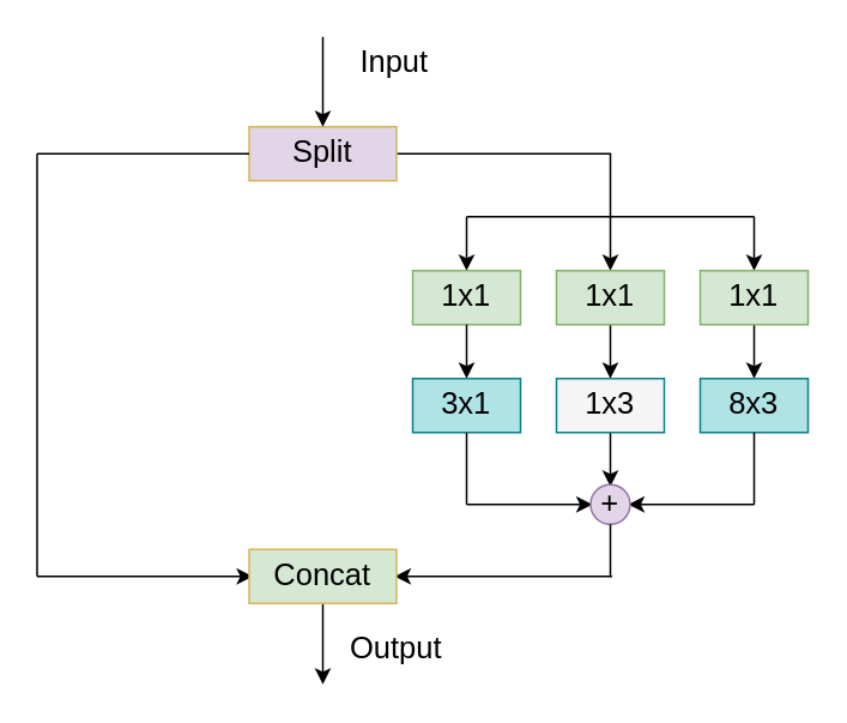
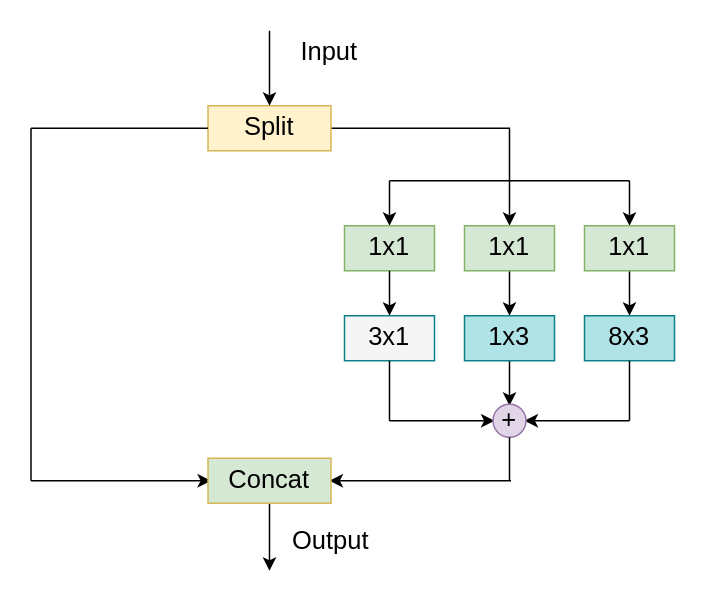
- <mxCell id="3" value="&lt;font style=&quot;font-size: 17px;&quot;&gt;Split&lt;/font&gt;" style="rounded=0;whiteSpace=wrap;html=1;fillColor=#e1d5e7;strokeColor=#d6b656;" vertex="1" parent="1"><mxGeometry x="138" y="70" width="82" height="30" as="geometry" /></mxCell>
+ <mxCell id="3" value="&lt;font style=&quot;font-size: 17px;&quot;&gt;Split&lt;/font&gt;" style="rounded=0;whiteSpace=wrap;html=1;fillColor=#fff2cc;strokeColor=#d6b656;" vertex="1" parent="1"><mxGeometry x="138" y="70" width="82" height="30" as="geometry" /></mxCell>
- <mxCell id="14" value="&lt;div style=&quot;text-align: left;&quot;&gt;3x1&lt;/div&gt;" style="rounded=0;whiteSpace=wrap;html=1;fontSize=17;fillColor=#b0e3e6;strokeColor=#0e8088;" vertex="1" parent="1"><mxGeometry x="229" y="210" width="60" height="30" as="geometry" /></mxCell>
+ <mxCell id="14" value="&lt;div style=&quot;text-align: left;&quot;&gt;3x1&lt;/div&gt;" style="rounded=0;whiteSpace=wrap;html=1;fontSize=17;fillColor=#f5f5f5;strokeColor=#0e8088;" vertex="1" parent="1"><mxGeometry x="229" y="210" width="60" height="30" as="geometry" /></mxCell>
- <mxCell id="16" value="1x3" style="rounded=0;whiteSpace=wrap;html=1;fontSize=17;fillColor=#f5f5f5;strokeColor=#0e8088;" vertex="1" parent="1"><mxGeometry x="309" y="210" width="60" height="30" as="geometry" /></mxCell>
+ <mxCell id="16" value="1x3" style="rounded=0;whiteSpace=wrap;html=1;fontSize=17;fillColor=#b0e3e6;strokeColor=#0e8088;" vertex="1" parent="1"><mxGeometry x="309" y="210" width="60" height="30" as="geometry" /></mxCell>
